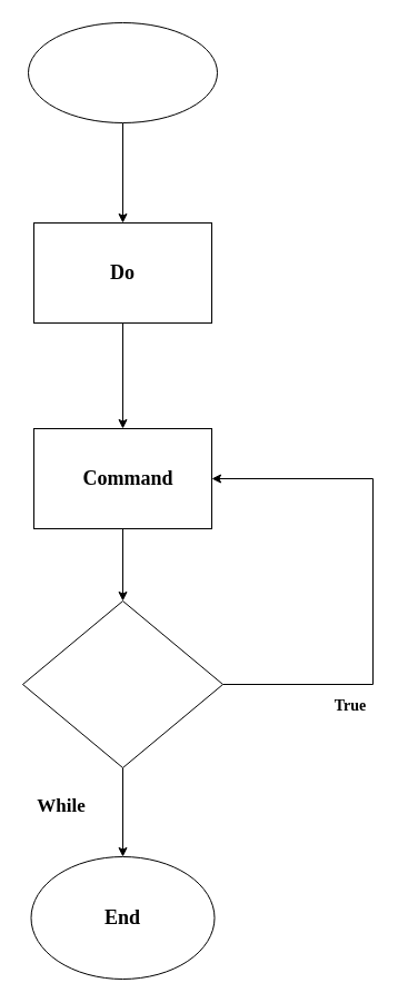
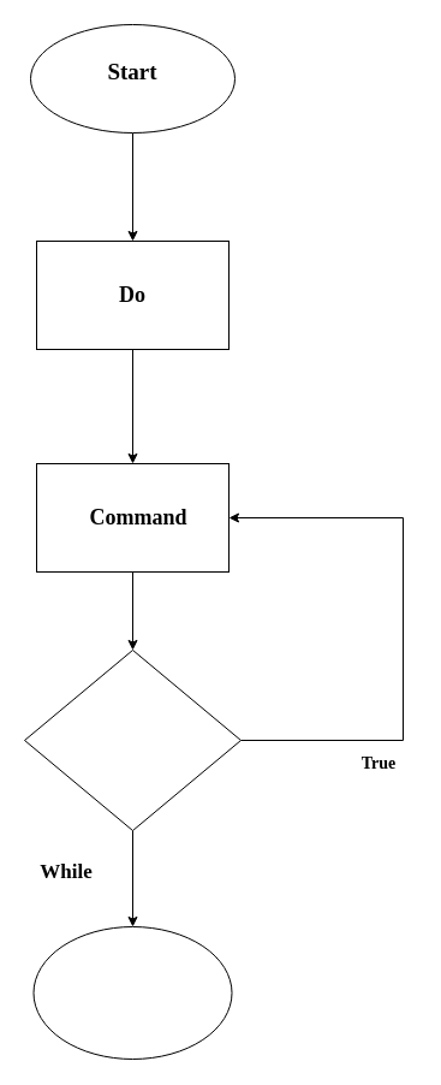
+ <mxCell id="12" value="&lt;b&gt;&lt;font style=&quot;font-size: 19px;&quot;&gt;Start&lt;/font&gt;&lt;/b&gt;" style="text;html=1;align=center;verticalAlign=middle;whiteSpace=wrap;rounded=0;fontFamily=Architects Daughter;fontSource=https%3A%2F%2Ffonts.googleapis.com%2Fcss%3Ffamily%3DArchitects%2BDaughter;" vertex="1" parent="1"><mxGeometry x="35" y="20" width="150" height="80" as="geometry" /></mxCell>
- <mxCell id="14" value="&lt;b&gt;&lt;font style=&quot;font-size: 18px;&quot;&gt;End&lt;/font&gt;&lt;/b&gt;" style="text;html=1;align=center;verticalAlign=middle;whiteSpace=wrap;rounded=0;fontFamily=Architects Daughter;fontSource=https%3A%2F%2Ffonts.googleapis.com%2Fcss%3Ffamily%3DArchitects%2BDaughter;" vertex="1" parent="1"><mxGeometry x="35" y="770" width="150" height="110" as="geometry" /></mxCell>
